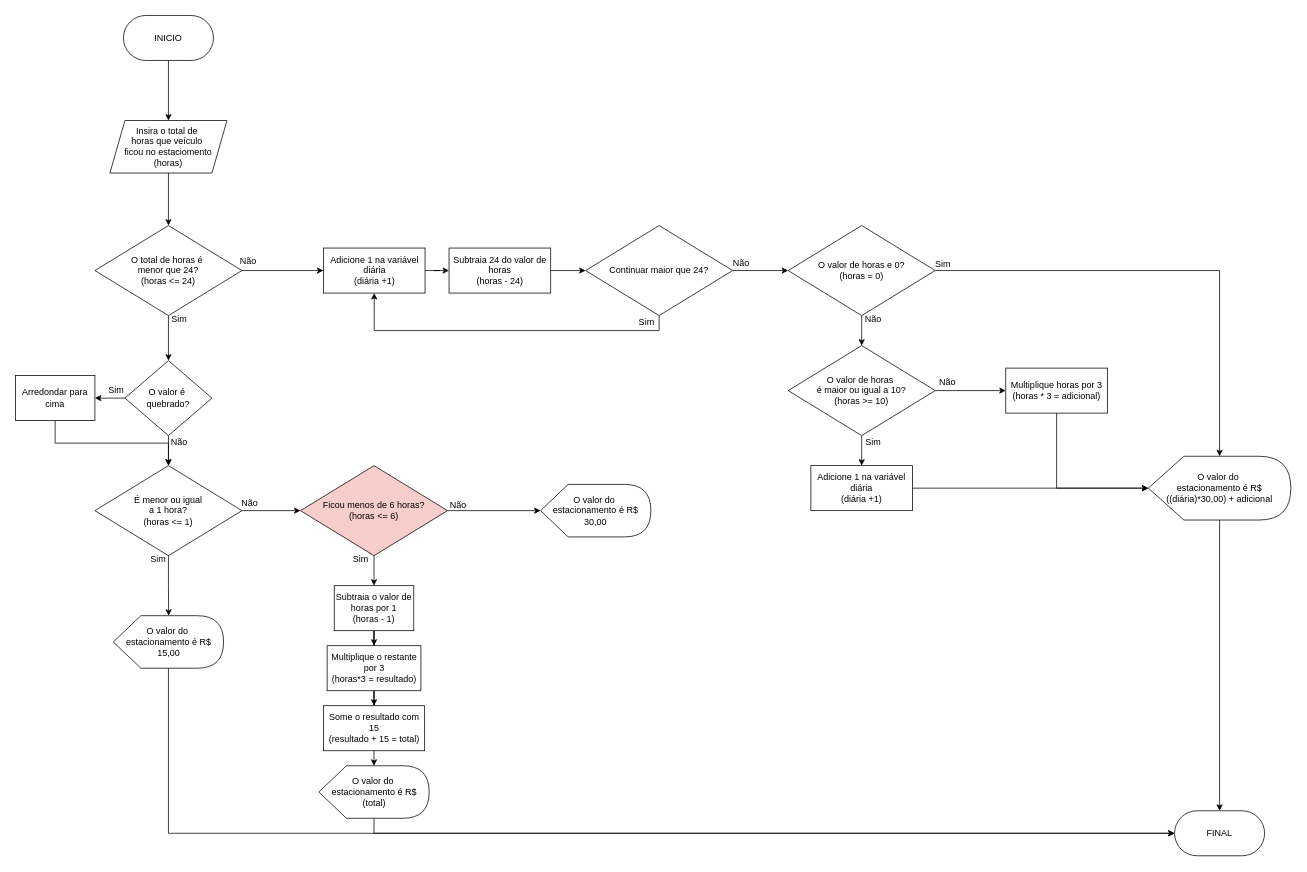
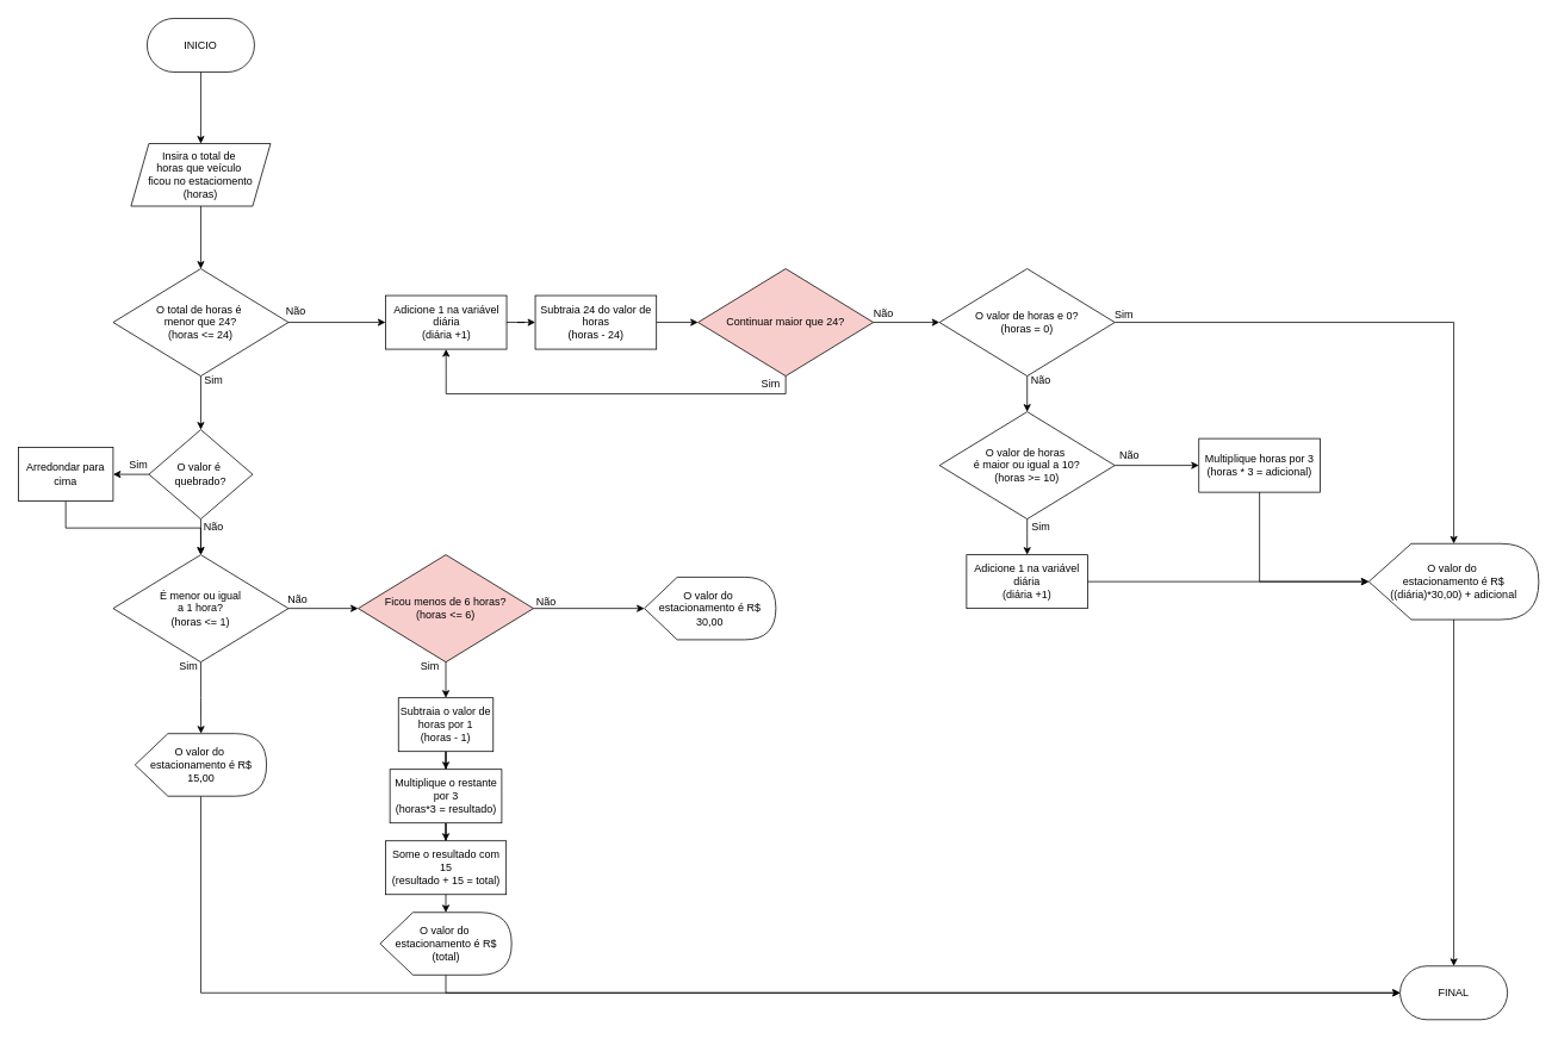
- <mxCell id="46" value="Continuar maior que 24?" style="rhombus;whiteSpace=wrap;html=1;" vertex="1" parent="1"><mxGeometry x="780" y="300" width="196" height="120" as="geometry" /></mxCell>
+ <mxCell id="46" value="Continuar maior que 24?" style="rhombus;whiteSpace=wrap;html=1;fillColor=#f8cecc;" vertex="1" parent="1"><mxGeometry x="780" y="300" width="196" height="120" as="geometry" /></mxCell>
